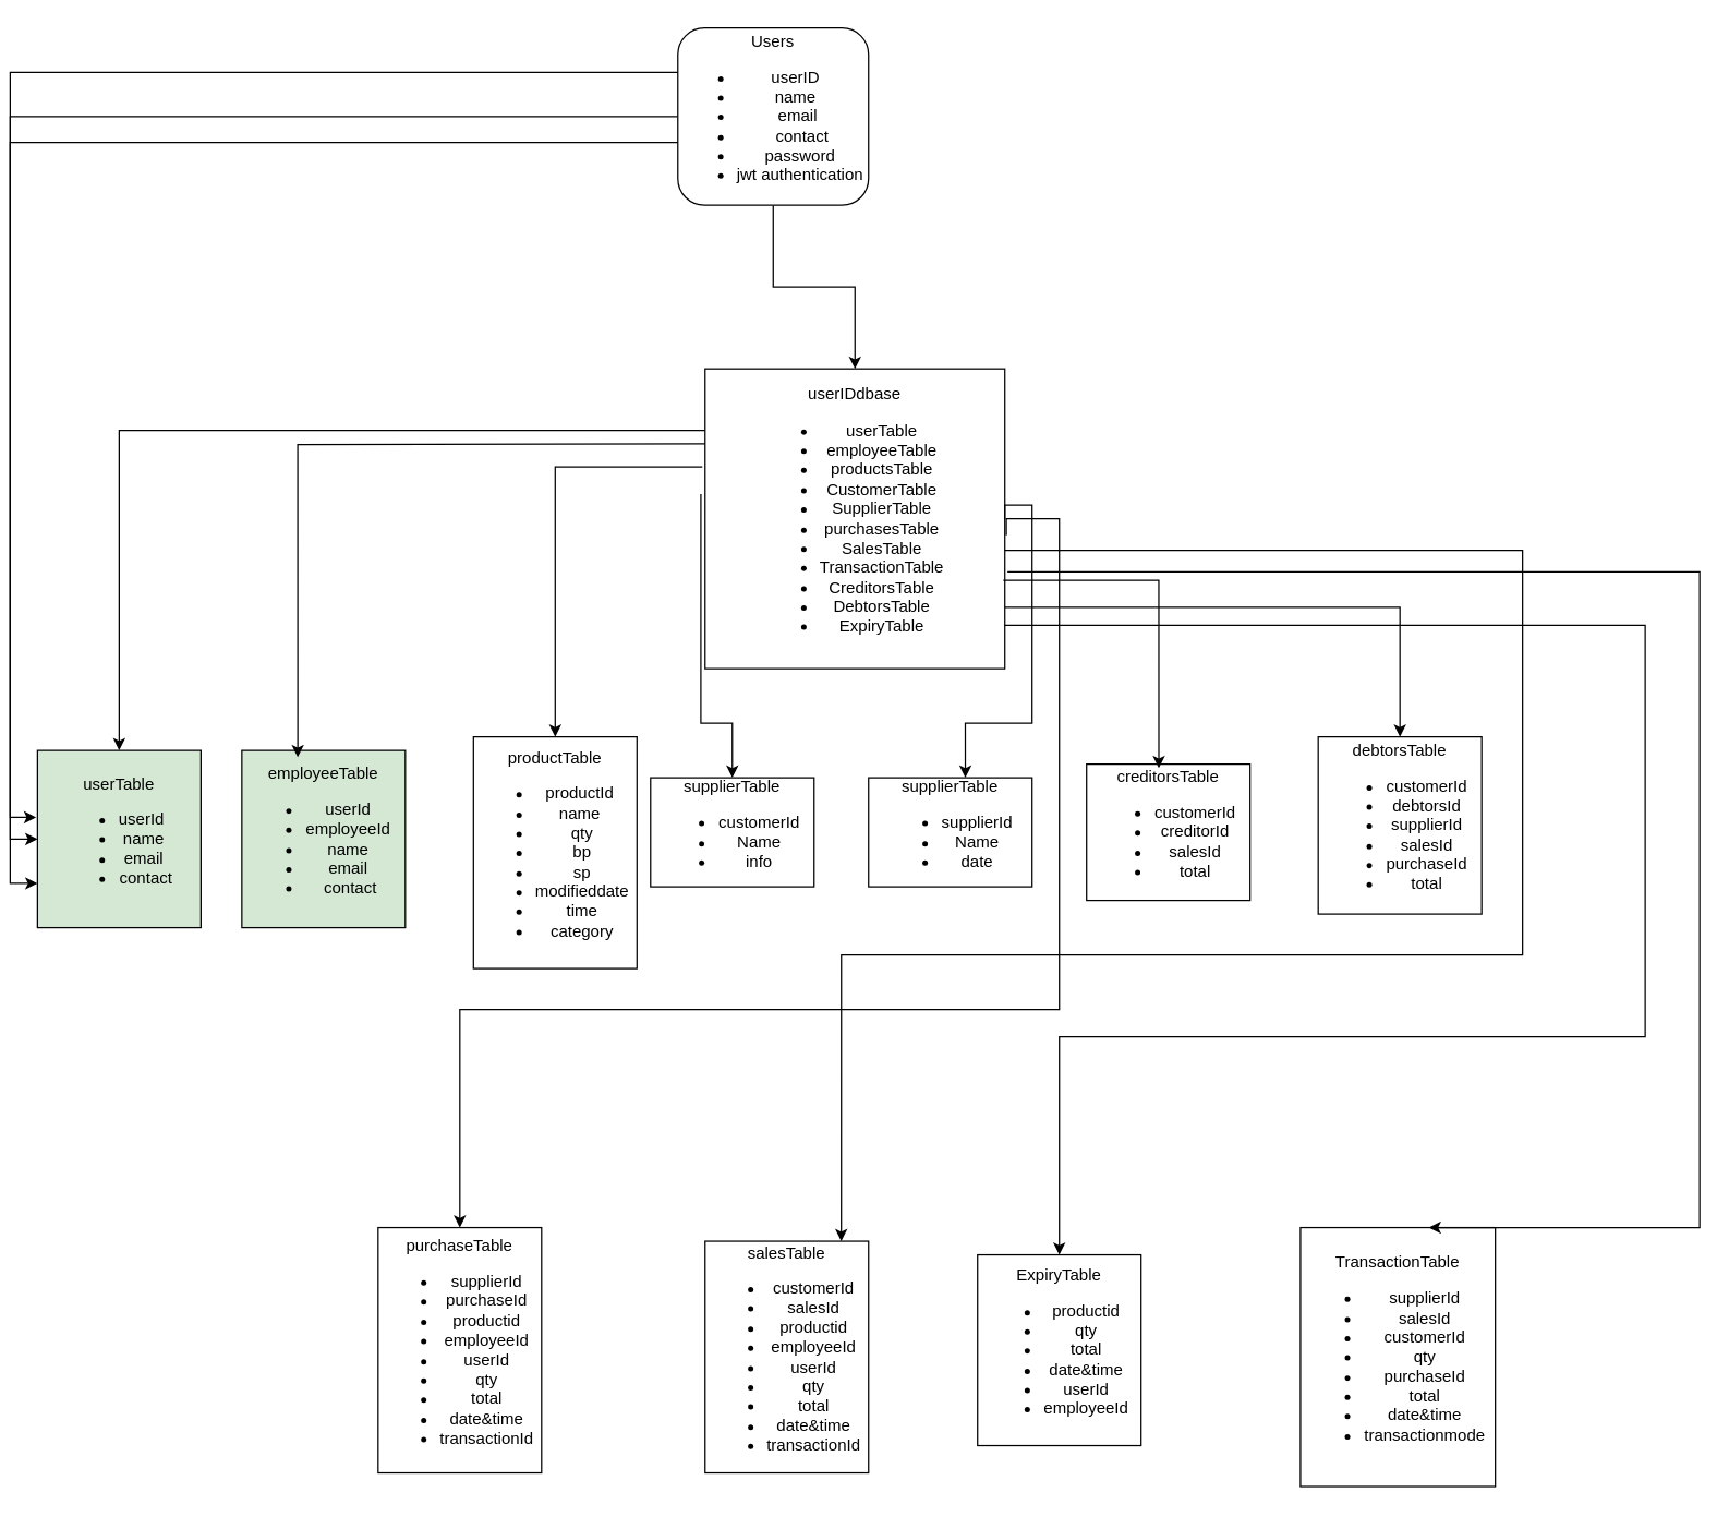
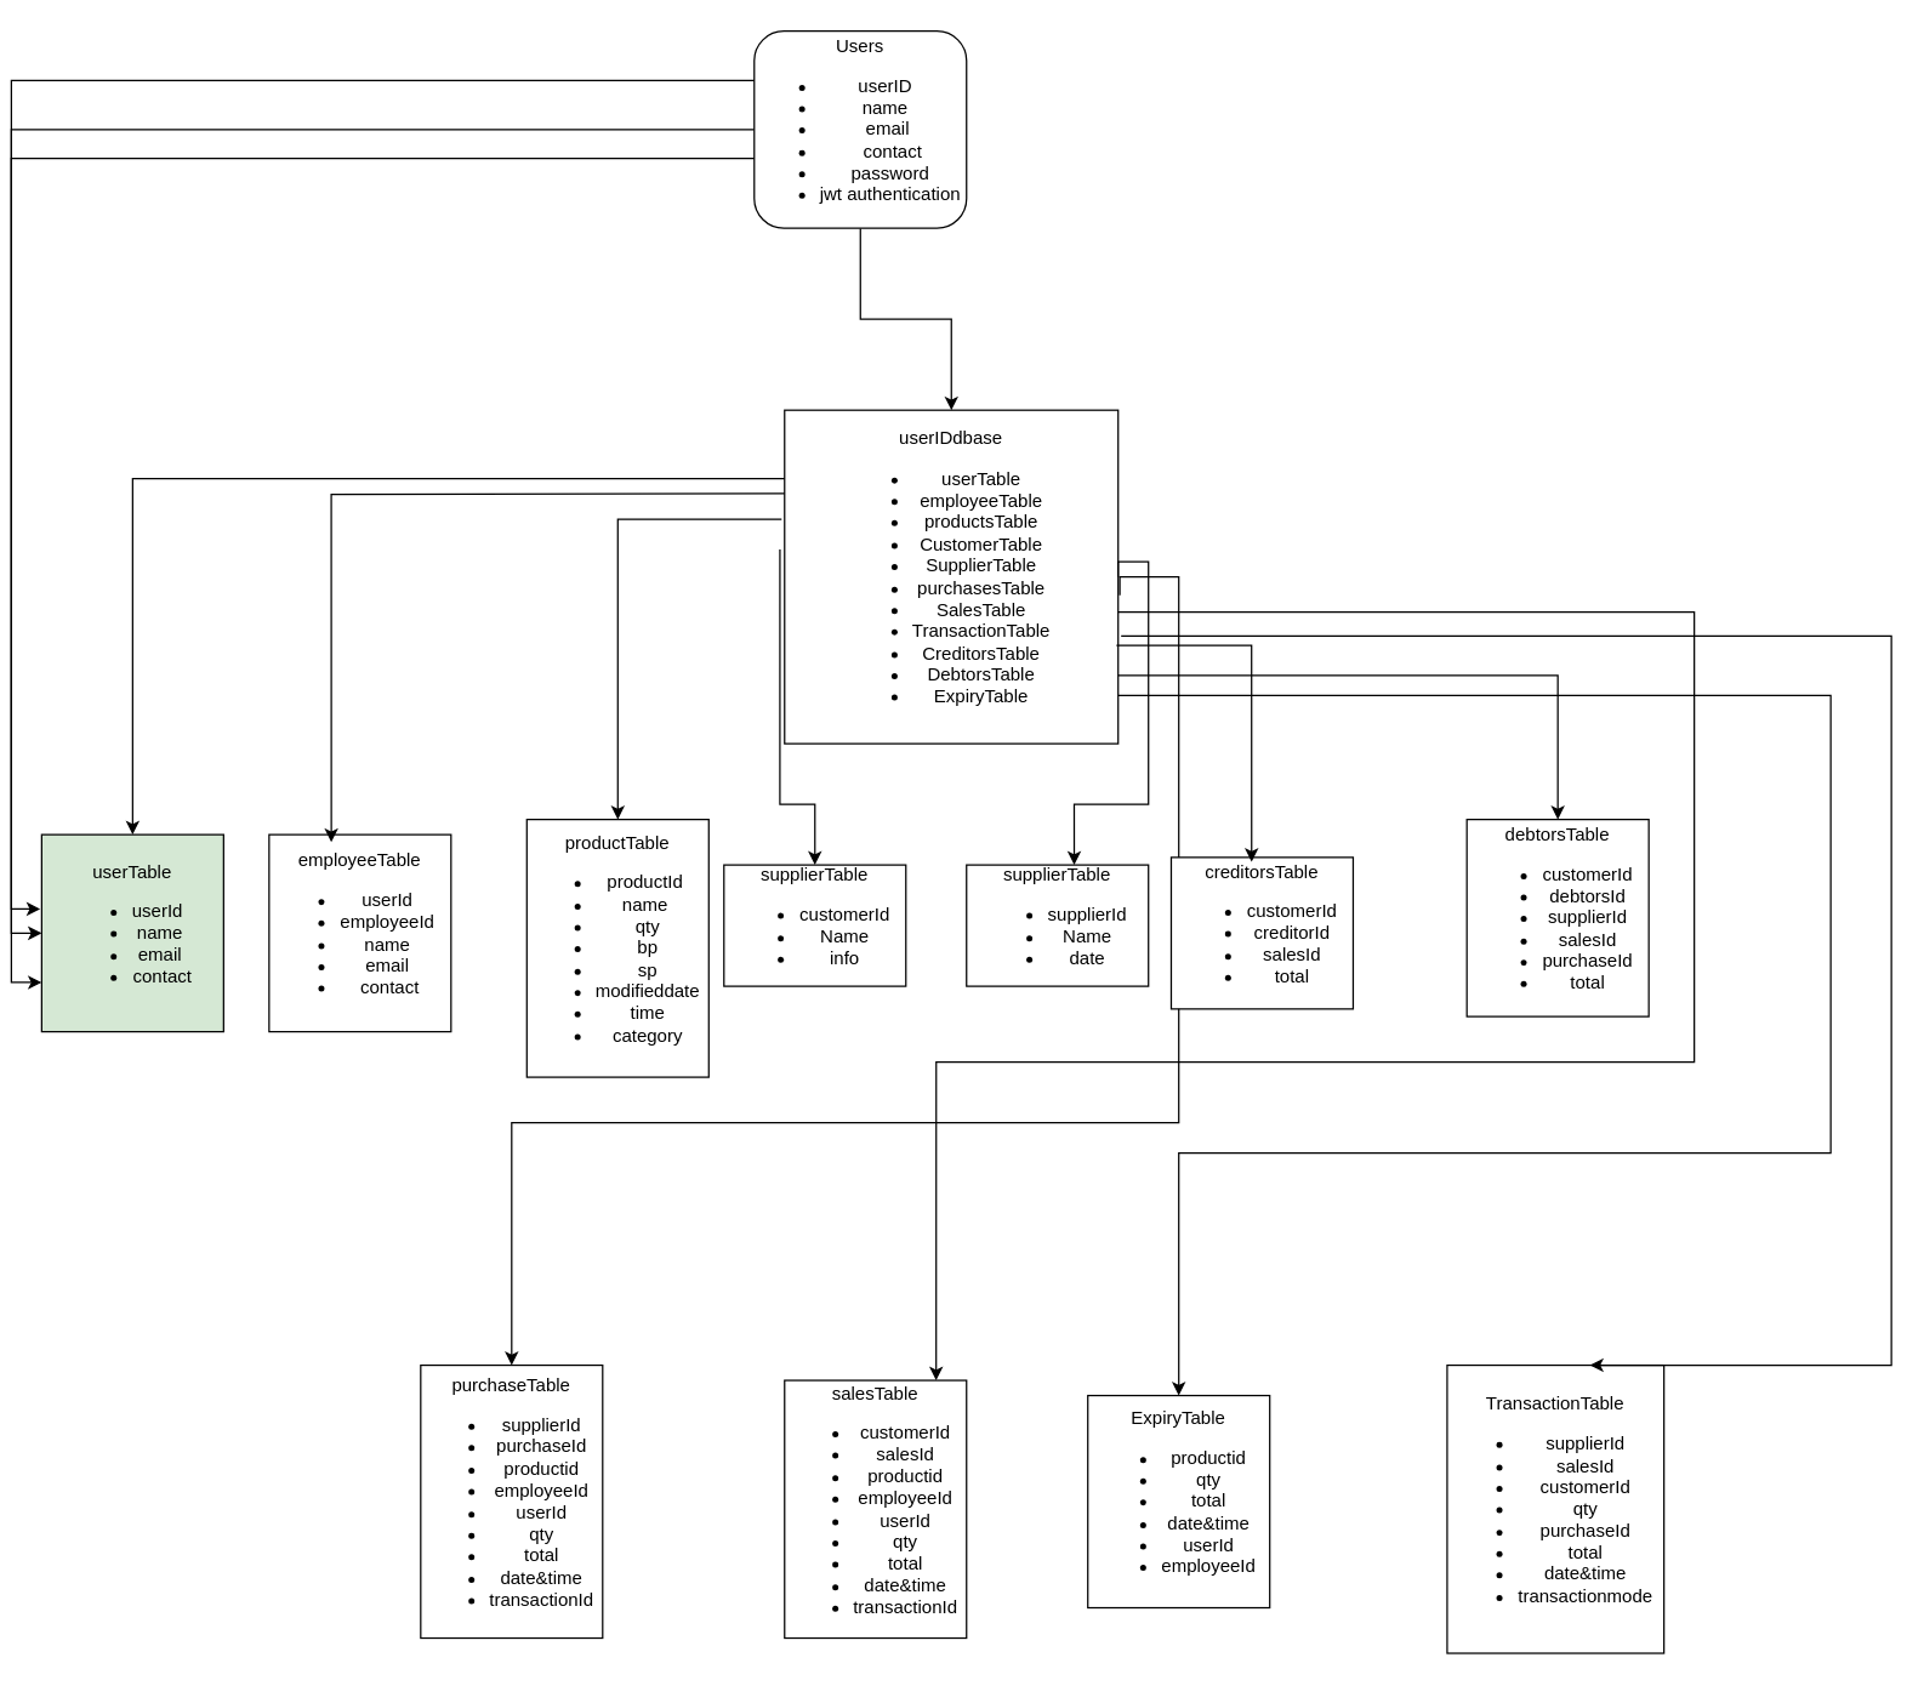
- <mxCell id="19" value="creditorsTable&lt;br&gt;&lt;div&gt;&lt;ul&gt;&lt;li&gt;customerId&lt;/li&gt;&lt;li&gt;creditorId&lt;/li&gt;&lt;li&gt;salesId&lt;/li&gt;&lt;li&gt;total&lt;/li&gt;&lt;/ul&gt;&lt;/div&gt;" style="rounded=0;whiteSpace=wrap;html=1;" vertex="1" parent="1"><mxGeometry x="790" y="560" width="120" height="100" as="geometry" /></mxCell>
+ <mxCell id="19" value="creditorsTable&lt;br&gt;&lt;div&gt;&lt;ul&gt;&lt;li&gt;customerId&lt;/li&gt;&lt;li&gt;creditorId&lt;/li&gt;&lt;li&gt;salesId&lt;/li&gt;&lt;li&gt;total&lt;/li&gt;&lt;/ul&gt;&lt;/div&gt;" style="rounded=0;whiteSpace=wrap;html=1;" vertex="1" parent="1"><mxGeometry x="765" y="565" width="120" height="100" as="geometry" /></mxCell>
- <mxCell id="6" value="employeeTable&lt;div&gt;&lt;ul&gt;&lt;li&gt;userId&amp;nbsp;&lt;/li&gt;&lt;li&gt;employeeId&amp;nbsp;&lt;/li&gt;&lt;li&gt;name&amp;nbsp;&lt;/li&gt;&lt;li&gt;email&amp;nbsp;&lt;/li&gt;&lt;li&gt;contact&lt;/li&gt;&lt;/ul&gt;&lt;/div&gt;" style="rounded=0;whiteSpace=wrap;html=1;fillColor=#d5e8d4;" vertex="1" parent="1"><mxGeometry x="170" y="550" width="120" height="130" as="geometry" /></mxCell>
+ <mxCell id="6" value="employeeTable&lt;div&gt;&lt;ul&gt;&lt;li&gt;userId&amp;nbsp;&lt;/li&gt;&lt;li&gt;employeeId&amp;nbsp;&lt;/li&gt;&lt;li&gt;name&amp;nbsp;&lt;/li&gt;&lt;li&gt;email&amp;nbsp;&lt;/li&gt;&lt;li&gt;contact&lt;/li&gt;&lt;/ul&gt;&lt;/div&gt;" style="rounded=0;whiteSpace=wrap;html=1;" vertex="1" parent="1"><mxGeometry x="170" y="550" width="120" height="130" as="geometry" /></mxCell>
